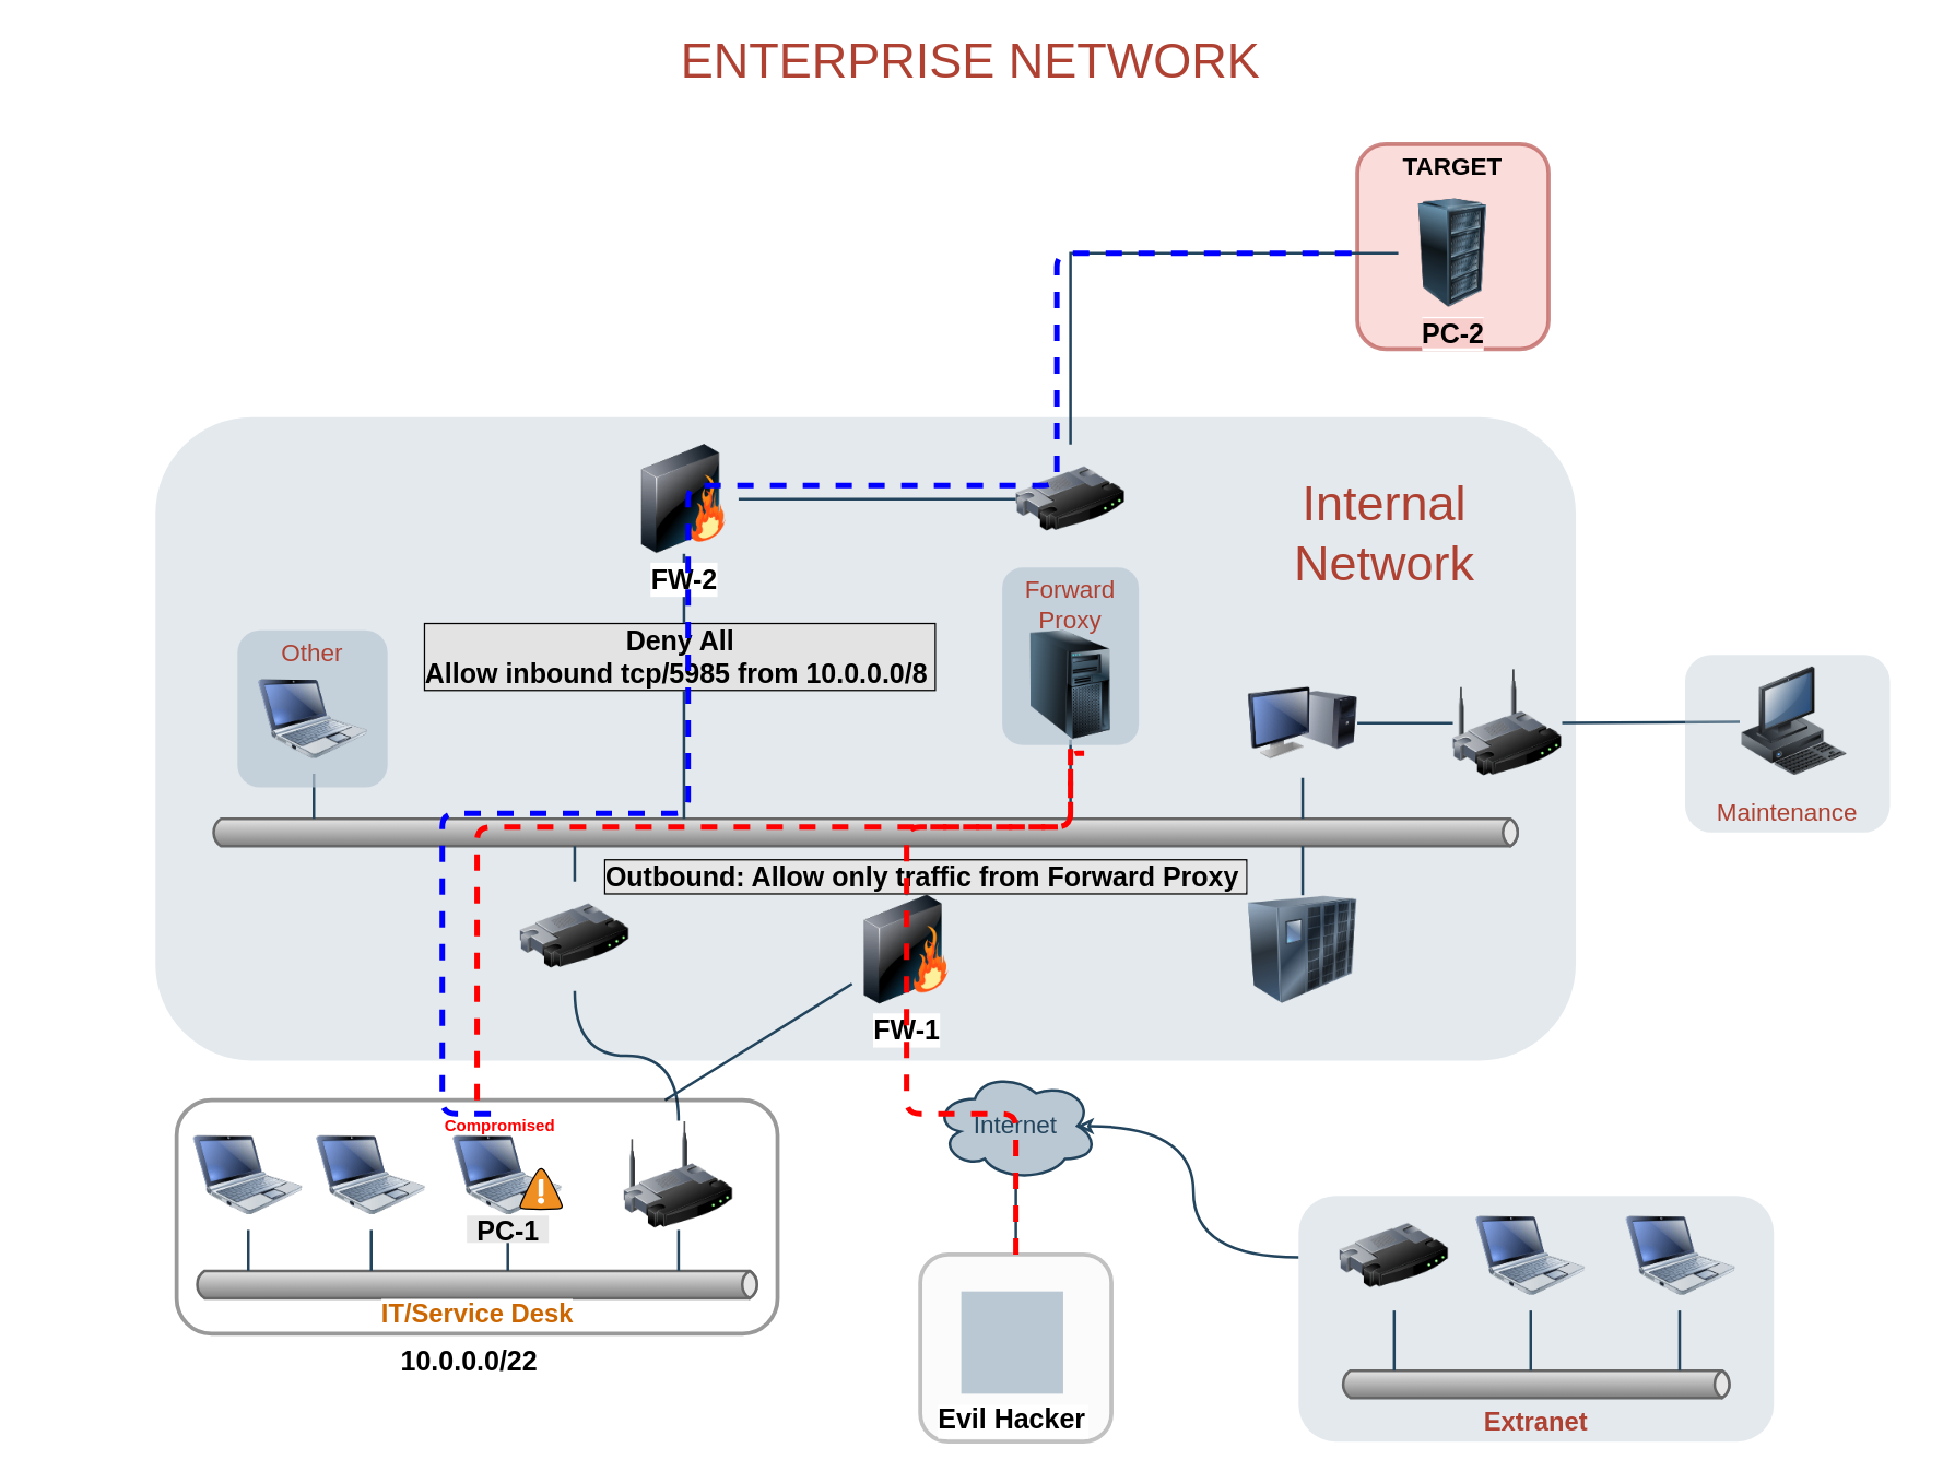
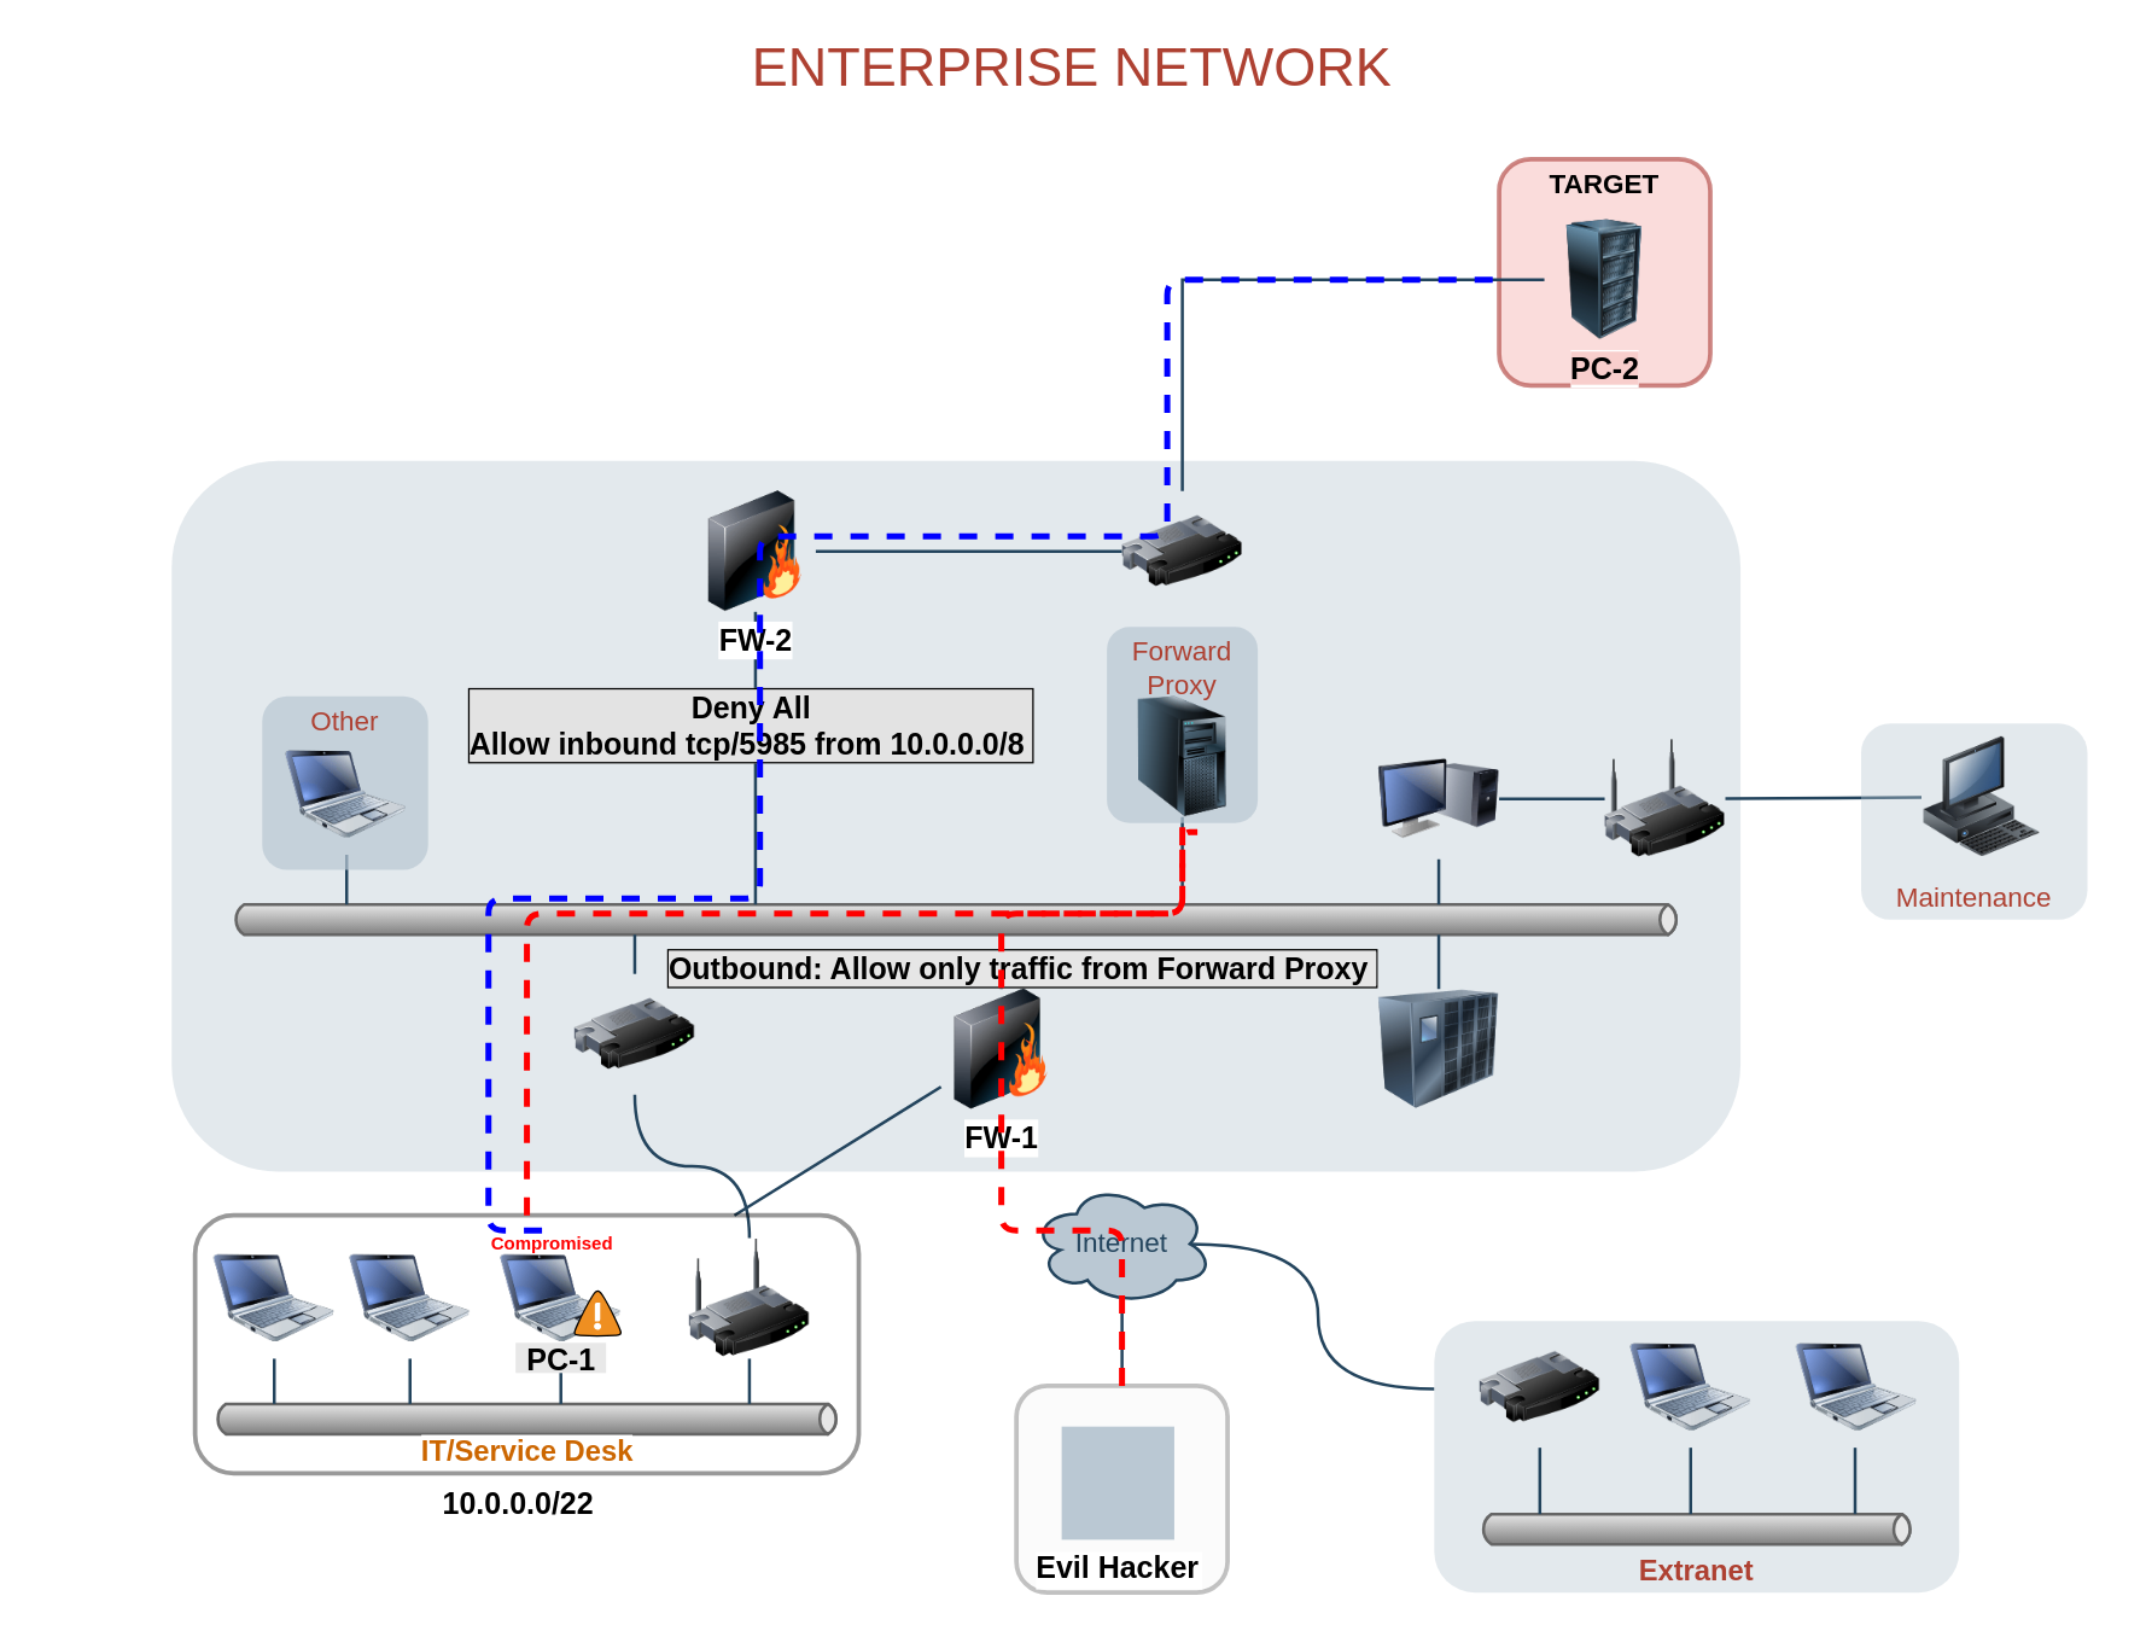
- <mxCell id="34" value="Internal Network" style="text;html=1;strokeColor=none;fillColor=none;align=center;verticalAlign=middle;whiteSpace=wrap;overflow=hidden;shadow=0;fontSize=36;fontColor=#AE4132;fontStyle=0" parent="1" vertex="1"><mxGeometry x="893" y="335" width="240" height="110" as="geometry" /></mxCell>
- <mxCell id="27" style="rounded=0;html=1;startArrow=none;startFill=0;endArrow=classic;endFill=0;fontSize=18;fontColor=#F08705;strokeColor=#23445D;strokeWidth=2;fontStyle=0;entryX=0.875;entryY=0.5;entryDx=0;entryDy=0;entryPerimeter=0;exitX=0;exitY=0.25;exitDx=0;exitDy=0;edgeStyle=orthogonalEdgeStyle;curved=1;" parent="1" source="45" target="5" edge="1"><mxGeometry relative="1" as="geometry"><Array as="points"><mxPoint x="873" y="920" /><mxPoint x="873" y="824" /></Array></mxGeometry></mxCell>
+ <mxCell id="27" style="rounded=0;html=1;startArrow=none;startFill=0;endArrow=none;endFill=0;fontSize=18;fontColor=#F08705;strokeColor=#23445D;strokeWidth=2;fontStyle=0;entryX=0.875;entryY=0.5;entryDx=0;entryDy=0;entryPerimeter=0;exitX=0;exitY=0.25;exitDx=0;exitDy=0;edgeStyle=orthogonalEdgeStyle;curved=1;" parent="1" source="45" target="5" edge="1"><mxGeometry relative="1" as="geometry"><Array as="points"><mxPoint x="873" y="920" /><mxPoint x="873" y="824" /></Array></mxGeometry></mxCell>
